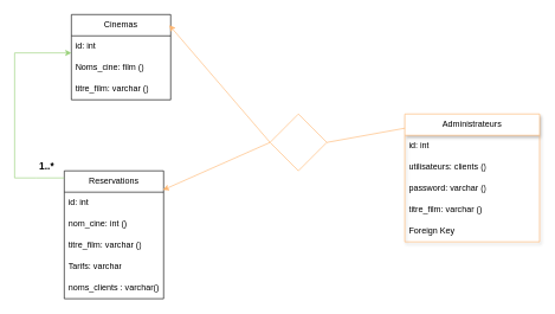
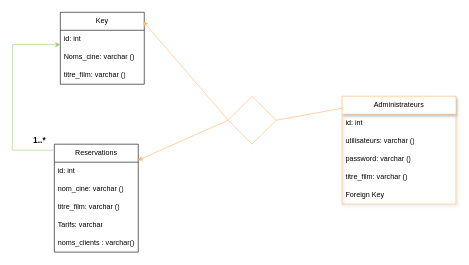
- <mxCell id="2" value="Cinemas" style="swimlane;fontStyle=0;childLayout=stackLayout;horizontal=1;startSize=30;horizontalStack=0;resizeParent=1;resizeParentMax=0;resizeLast=0;collapsible=1;marginBottom=0;whiteSpace=wrap;html=1;" vertex="1" parent="1"><mxGeometry x="100" y="20" width="140" height="120" as="geometry" /></mxCell>
+ <mxCell id="2" value="Key" style="swimlane;fontStyle=0;childLayout=stackLayout;horizontal=1;startSize=30;horizontalStack=0;resizeParent=1;resizeParentMax=0;resizeLast=0;collapsible=1;marginBottom=0;whiteSpace=wrap;html=1;" vertex="1" parent="1"><mxGeometry x="100" y="20" width="140" height="120" as="geometry" /></mxCell>
- <mxCell id="4" value="Noms_cine: film ()" style="text;strokeColor=none;fillColor=none;align=left;verticalAlign=middle;spacingLeft=4;spacingRight=4;overflow=hidden;points=[[0,0.5],[1,0.5]];portConstraint=eastwest;rotatable=0;whiteSpace=wrap;html=1;" vertex="1" parent="2"><mxGeometry y="60" width="140" height="30" as="geometry" /></mxCell>
+ <mxCell id="4" value="Noms_cine: varchar ()" style="text;strokeColor=none;fillColor=none;align=left;verticalAlign=middle;spacingLeft=4;spacingRight=4;overflow=hidden;points=[[0,0.5],[1,0.5]];portConstraint=eastwest;rotatable=0;whiteSpace=wrap;html=1;" vertex="1" parent="2"><mxGeometry y="60" width="140" height="30" as="geometry" /></mxCell>
- <mxCell id="8" value="utilisateurs: clients ()" style="text;strokeColor=none;fillColor=none;align=left;verticalAlign=middle;spacingLeft=4;spacingRight=4;overflow=hidden;points=[[0,0.5],[1,0.5]];portConstraint=eastwest;rotatable=0;whiteSpace=wrap;html=1;" vertex="1" parent="6"><mxGeometry y="60" width="190" height="30" as="geometry" /></mxCell>
+ <mxCell id="8" value="utilisateurs: varchar ()" style="text;strokeColor=none;fillColor=none;align=left;verticalAlign=middle;spacingLeft=4;spacingRight=4;overflow=hidden;points=[[0,0.5],[1,0.5]];portConstraint=eastwest;rotatable=0;whiteSpace=wrap;html=1;" vertex="1" parent="6"><mxGeometry y="60" width="190" height="30" as="geometry" /></mxCell>
- <mxCell id="14" value="nom_cine: int ()" style="text;strokeColor=none;fillColor=none;align=left;verticalAlign=middle;spacingLeft=4;spacingRight=4;overflow=hidden;points=[[0,0.5],[1,0.5]];portConstraint=eastwest;rotatable=0;whiteSpace=wrap;html=1;" vertex="1" parent="12"><mxGeometry y="60" width="140" height="30" as="geometry" /></mxCell>
+ <mxCell id="14" value="nom_cine: varchar ()" style="text;strokeColor=none;fillColor=none;align=left;verticalAlign=middle;spacingLeft=4;spacingRight=4;overflow=hidden;points=[[0,0.5],[1,0.5]];portConstraint=eastwest;rotatable=0;whiteSpace=wrap;html=1;" vertex="1" parent="12"><mxGeometry y="60" width="140" height="30" as="geometry" /></mxCell>
